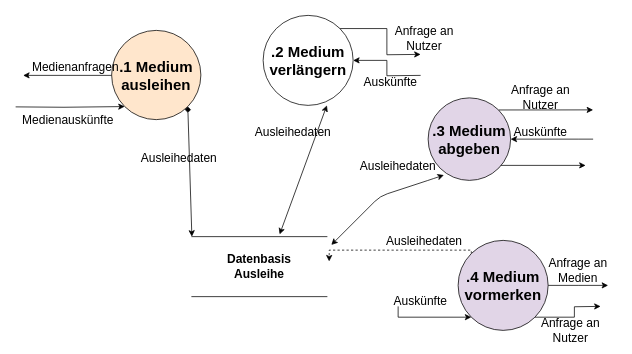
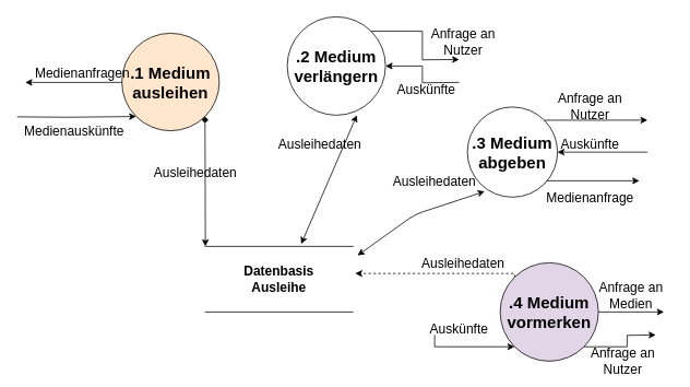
- <mxCell id="11" value=".3 Medium abgeben" style="ellipse;whiteSpace=wrap;html=1;aspect=fixed;fontStyle=1;fontSize=20;fillColor=#e1d5e7;" parent="1" vertex="1"><mxGeometry x="570" y="130" width="110" height="110" as="geometry" /></mxCell>
+ <mxCell id="11" value=".3 Medium abgeben" style="ellipse;whiteSpace=wrap;html=1;aspect=fixed;fontStyle=1;fontSize=20;" parent="1" vertex="1"><mxGeometry x="570" y="130" width="110" height="110" as="geometry" /></mxCell>
+ <mxCell id="30" value="Medienanfrage" style="text;html=1;strokeColor=none;fillColor=none;align=center;verticalAlign=middle;whiteSpace=wrap;rounded=0;fontSize=16;" vertex="1" parent="1"><mxGeometry x="680" y="230" width="80" height="20" as="geometry" /></mxCell>
- <mxCell id="17" value="Datenbasis&lt;br style=&quot;font-size: 16px;&quot;&gt;Ausleihe" style="shape=partialRectangle;whiteSpace=wrap;html=1;left=0;right=0;fillColor=none;fontSize=16;fontStyle=1" parent="1" vertex="1"><mxGeometry x="255" y="315" width="180" height="80" as="geometry" /></mxCell>
+ <mxCell id="17" value="Datenbasis&lt;br style=&quot;font-size: 16px;&quot;&gt;Ausleihe" style="shape=partialRectangle;whiteSpace=wrap;html=1;left=0;right=0;fillColor=none;fontSize=16;fontStyle=1" parent="1" vertex="1"><mxGeometry x="250" y="300" width="180" height="80" as="geometry" /></mxCell>
